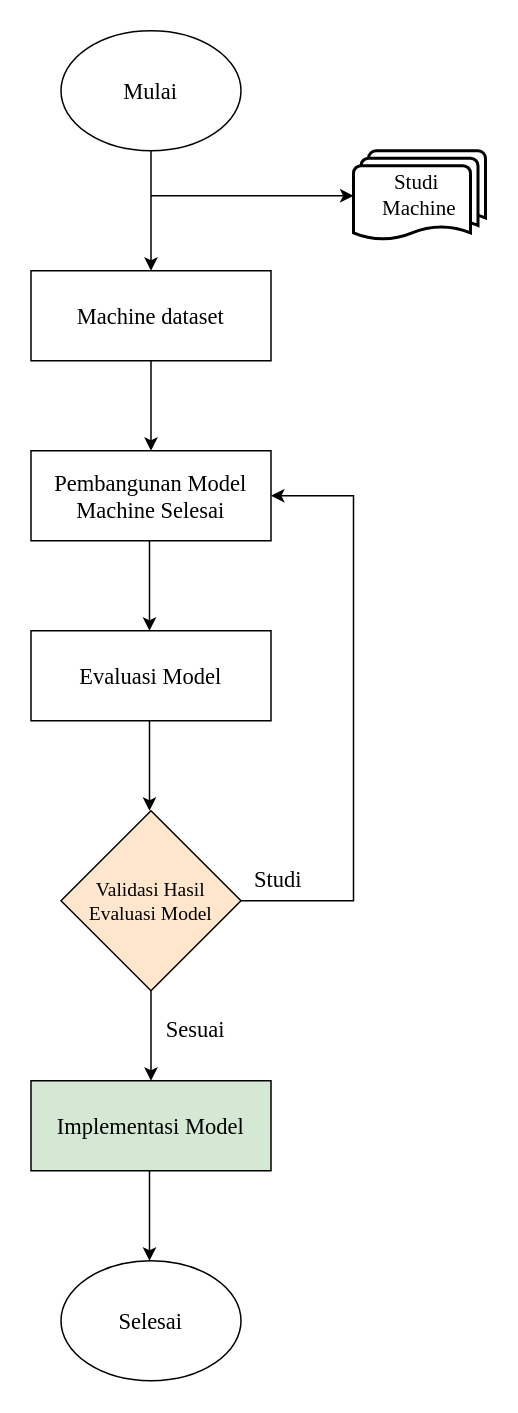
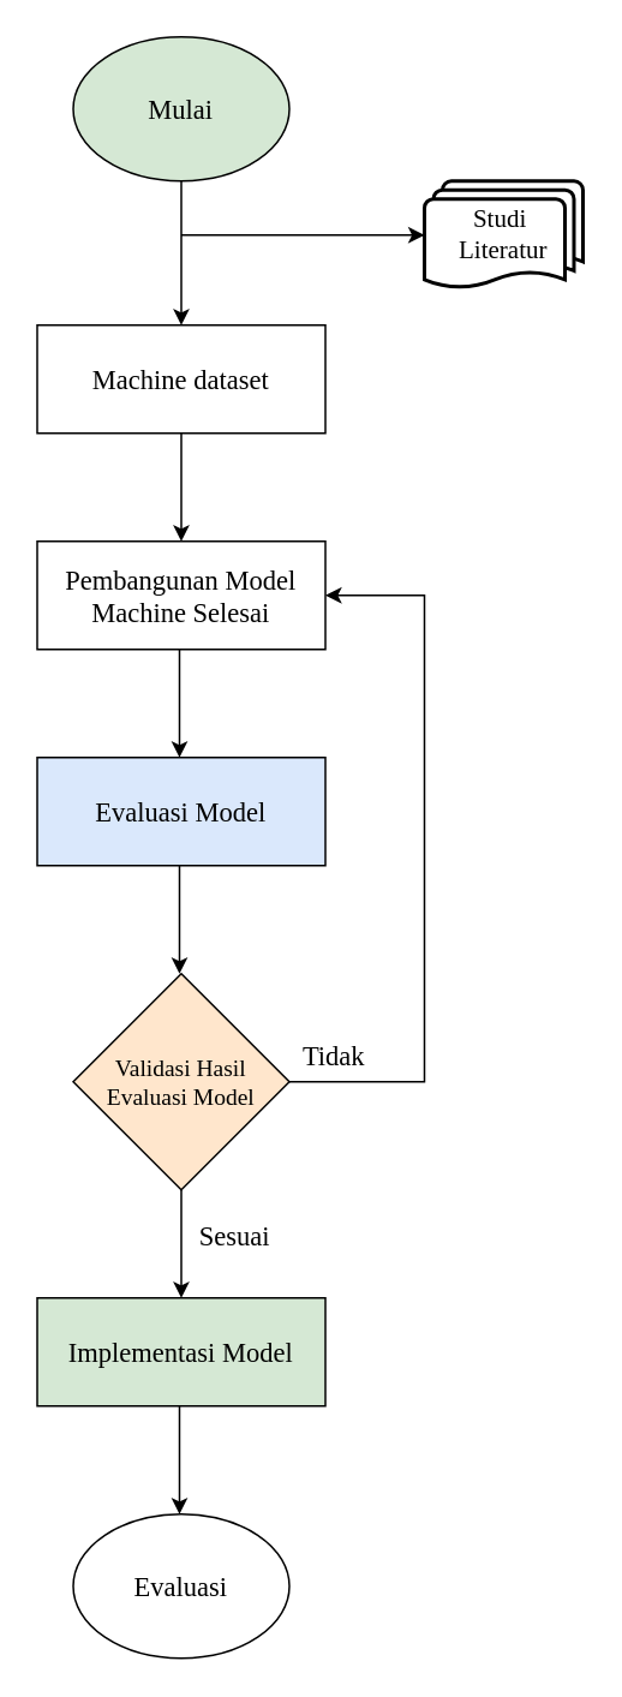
- <mxCell id="2" value="&lt;font style=&quot;font-size: 15px;&quot; face=&quot;Times New Roman&quot;&gt;Mulai&lt;/font&gt;" style="ellipse;whiteSpace=wrap;html=1;" vertex="1" parent="1"><mxGeometry x="40" y="20" width="120" height="80" as="geometry" /></mxCell>
+ <mxCell id="2" value="&lt;font style=&quot;font-size: 15px;&quot; face=&quot;Times New Roman&quot;&gt;Mulai&lt;/font&gt;" style="ellipse;whiteSpace=wrap;html=1;fillColor=#d5e8d4;" vertex="1" parent="1"><mxGeometry x="40" y="20" width="120" height="80" as="geometry" /></mxCell>
- <mxCell id="4" value="&lt;font face=&quot;Times New Roman&quot; style=&quot;font-size: 14px;&quot;&gt;Studi&amp;nbsp;&lt;/font&gt;&lt;div&gt;&lt;font face=&quot;Times New Roman&quot; style=&quot;font-size: 14px;&quot;&gt;Machine&lt;/font&gt;&lt;/div&gt;" style="strokeWidth=2;html=1;shape=mxgraph.flowchart.multi-document;whiteSpace=wrap;" vertex="1" parent="1"><mxGeometry x="235" y="100" width="88" height="60" as="geometry" /></mxCell>
+ <mxCell id="4" value="&lt;font face=&quot;Times New Roman&quot; style=&quot;font-size: 14px;&quot;&gt;Studi&amp;nbsp;&lt;/font&gt;&lt;div&gt;&lt;font face=&quot;Times New Roman&quot; style=&quot;font-size: 14px;&quot;&gt;Literatur&lt;/font&gt;&lt;/div&gt;" style="strokeWidth=2;html=1;shape=mxgraph.flowchart.multi-document;whiteSpace=wrap;" vertex="1" parent="1"><mxGeometry x="235" y="100" width="88" height="60" as="geometry" /></mxCell>
- <mxCell id="9" value="&lt;font face=&quot;Times New Roman&quot; style=&quot;font-size: 15px;&quot;&gt;Evaluasi Model&lt;/font&gt;" style="rounded=0;whiteSpace=wrap;html=1;" vertex="1" parent="1"><mxGeometry x="20" y="420" width="160" height="60" as="geometry" /></mxCell>
+ <mxCell id="9" value="&lt;font face=&quot;Times New Roman&quot; style=&quot;font-size: 15px;&quot;&gt;Evaluasi Model&lt;/font&gt;" style="rounded=0;whiteSpace=wrap;html=1;fillColor=#dae8fc;" vertex="1" parent="1"><mxGeometry x="20" y="420" width="160" height="60" as="geometry" /></mxCell>
- <mxCell id="19" value="&lt;font style=&quot;font-size: 15px;&quot; face=&quot;Times New Roman&quot;&gt;Studi&lt;/font&gt;" style="text;html=1;align=center;verticalAlign=middle;whiteSpace=wrap;rounded=0;" vertex="1" parent="1"><mxGeometry x="155" y="570" width="60" height="30" as="geometry" /></mxCell>
+ <mxCell id="19" value="&lt;font style=&quot;font-size: 15px;&quot; face=&quot;Times New Roman&quot;&gt;Tidak&lt;/font&gt;" style="text;html=1;align=center;verticalAlign=middle;whiteSpace=wrap;rounded=0;" vertex="1" parent="1"><mxGeometry x="155" y="570" width="60" height="30" as="geometry" /></mxCell>
- <mxCell id="16" value="&lt;font style=&quot;font-size: 15px;&quot; face=&quot;Times New Roman&quot;&gt;Selesai&lt;/font&gt;" style="ellipse;whiteSpace=wrap;html=1;" vertex="1" parent="1"><mxGeometry x="40" y="840" width="120" height="80" as="geometry" /></mxCell>
+ <mxCell id="16" value="&lt;font style=&quot;font-size: 15px;&quot; face=&quot;Times New Roman&quot;&gt;Evaluasi&lt;/font&gt;" style="ellipse;whiteSpace=wrap;html=1;" vertex="1" parent="1"><mxGeometry x="40" y="840" width="120" height="80" as="geometry" /></mxCell>
